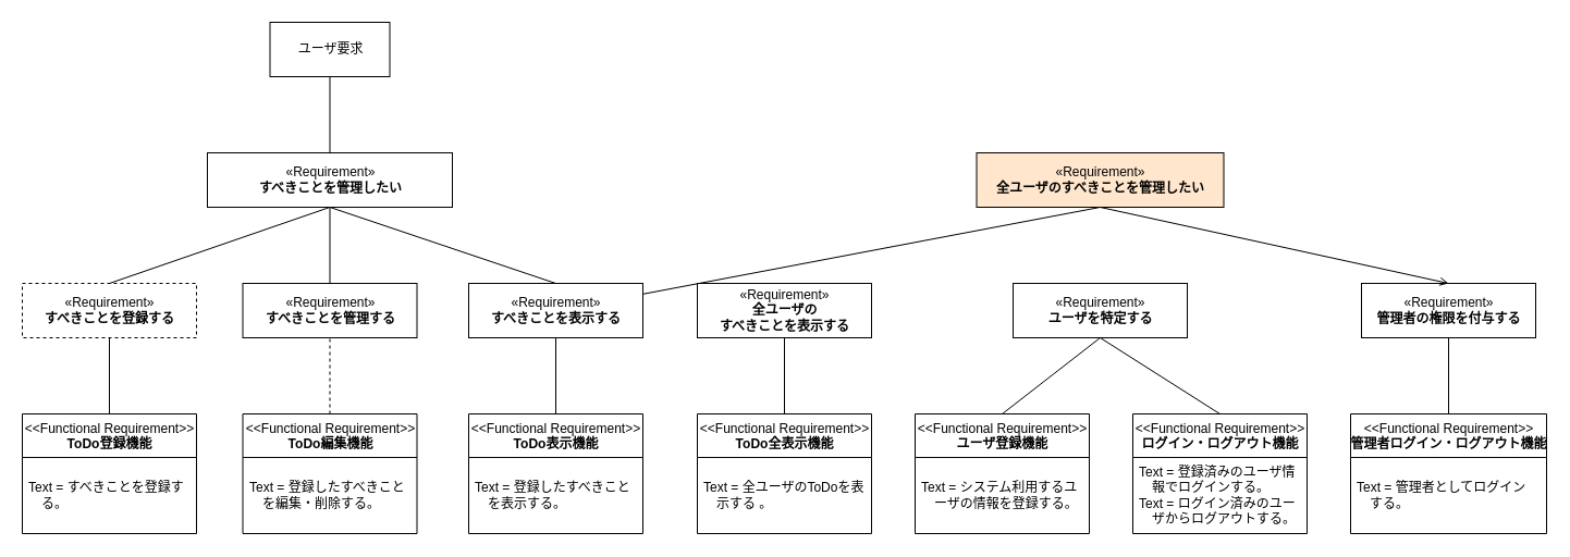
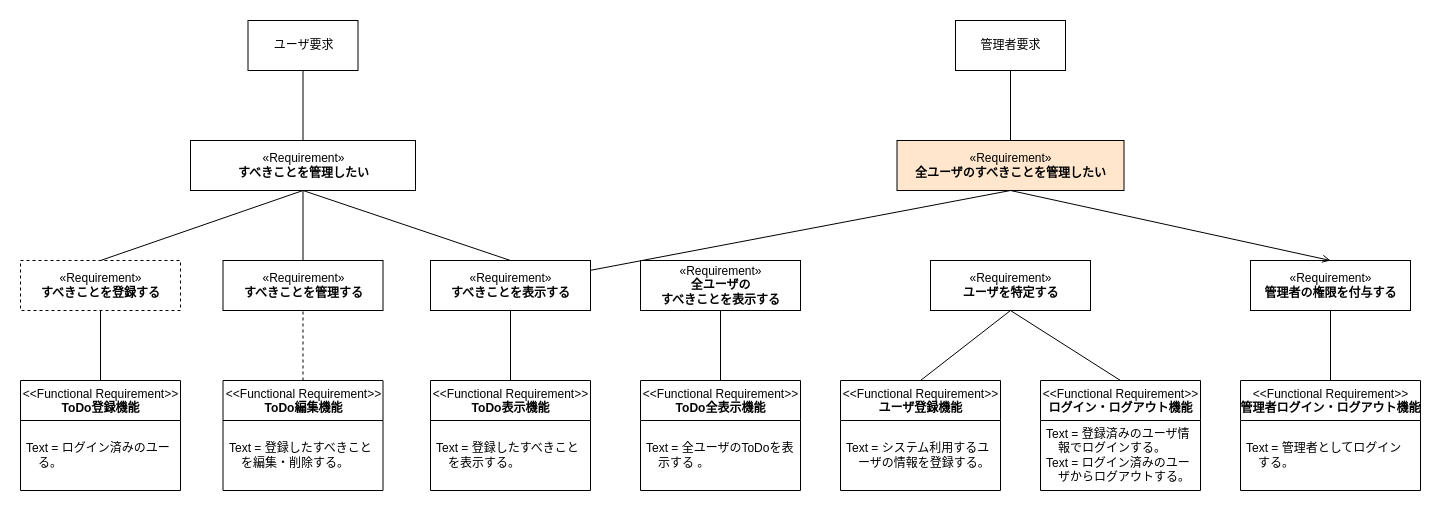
+ <mxCell id="3" value="管理者要求" style="html=1;" parent="1" vertex="1"><mxGeometry x="955" y="20" width="110" height="50" as="geometry" /></mxCell>
+ <mxCell id="24" value="" style="endArrow=none;html=1;entryX=0.5;entryY=1;entryDx=0;entryDy=0;exitX=0.5;exitY=0;exitDx=0;exitDy=0;" parent="1" source="5" target="3" edge="1"><mxGeometry width="50" height="50" relative="1" as="geometry"><mxPoint x="1020" y="100" as="sourcePoint" /><mxPoint x="1070" y="50" as="targetPoint" /></mxGeometry></mxCell>
- <mxCell id="22" value="Text = すべきことを登録す&lt;br&gt;　る。" style="text;html=1;strokeColor=none;fillColor=none;align=left;verticalAlign=middle;spacingLeft=4;spacingRight=4;overflow=hidden;rotatable=0;points=[[0,0.5],[1,0.5]];portConstraint=eastwest;" parent="21" vertex="1"><mxGeometry y="40" width="160" height="70" as="geometry" /></mxCell>
+ <mxCell id="22" value="Text = ログイン済みのユー&lt;br&gt;　る。" style="text;html=1;strokeColor=none;fillColor=none;align=left;verticalAlign=middle;spacingLeft=4;spacingRight=4;overflow=hidden;rotatable=0;points=[[0,0.5],[1,0.5]];portConstraint=eastwest;" parent="21" vertex="1"><mxGeometry y="40" width="160" height="70" as="geometry" /></mxCell>
